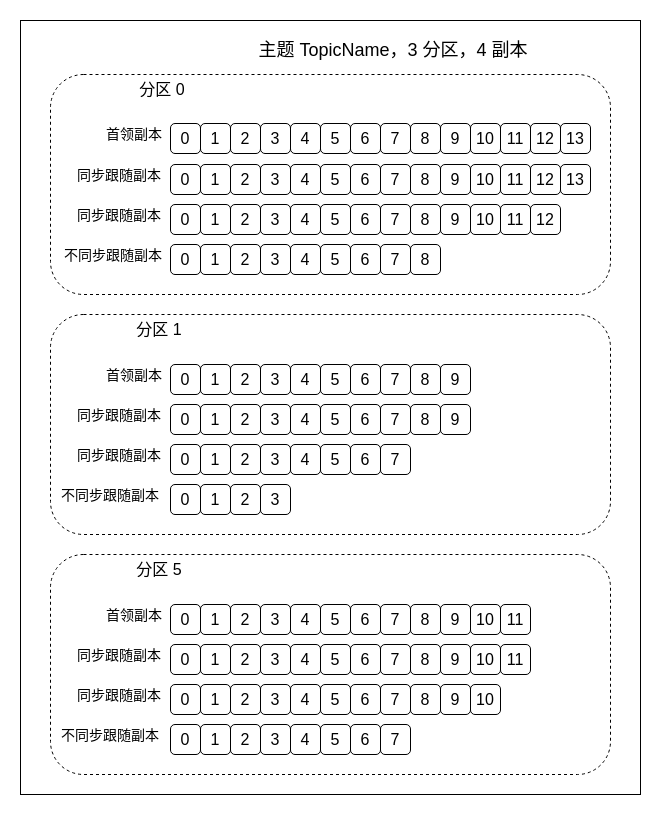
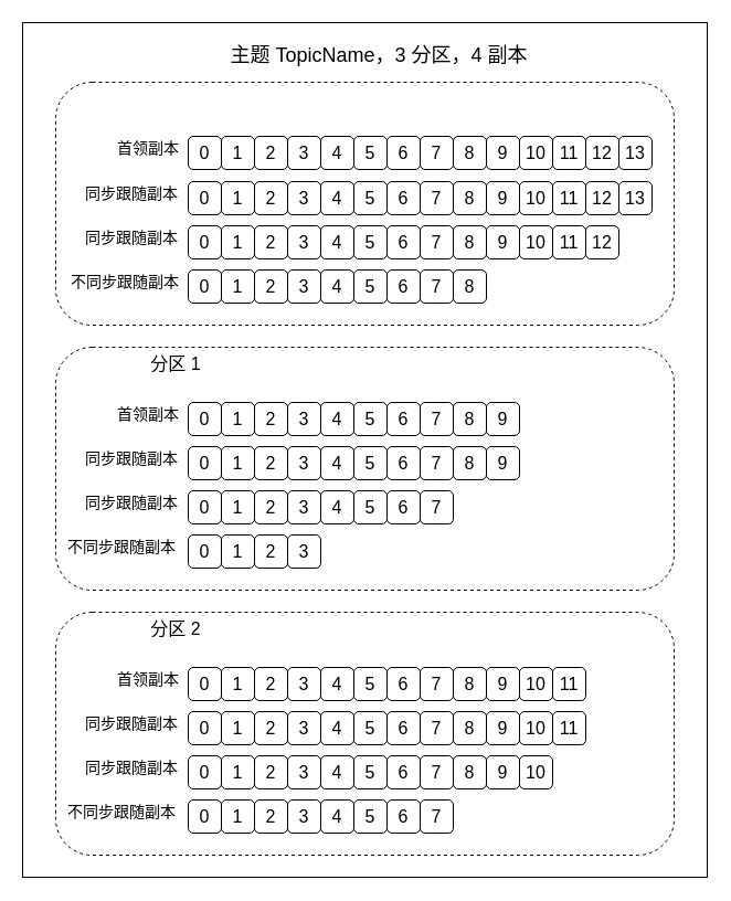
- <mxCell id="43" value="&lt;font style=&quot;font-size: 18px&quot;&gt;主题 TopicName，3 分区，4 副本&lt;/font&gt;" style="text;html=1;strokeColor=none;fillColor=none;align=center;verticalAlign=middle;whiteSpace=wrap;rounded=0;" parent="1" vertex="1"><mxGeometry x="253" y="34" width="280" height="31" as="geometry" /></mxCell>
+ <mxCell id="43" value="&lt;font style=&quot;font-size: 18px&quot;&gt;主题 TopicName，3 分区，4 副本&lt;/font&gt;" style="text;html=1;strokeColor=none;fillColor=none;align=center;verticalAlign=middle;whiteSpace=wrap;rounded=0;" parent="1" vertex="1"><mxGeometry x="203" y="34" width="280" height="31" as="geometry" /></mxCell>
- <mxCell id="42" value="&lt;font style=&quot;font-size: 16px&quot;&gt;分区 0&lt;/font&gt;" style="text;html=1;strokeColor=none;fillColor=none;align=center;verticalAlign=middle;whiteSpace=wrap;rounded=0;" parent="1" vertex="1"><mxGeometry x="125.5" y="74" width="72" height="30" as="geometry" /></mxCell>
- <mxCell id="111" value="&lt;font style=&quot;font-size: 16px&quot;&gt;分区 5&lt;/font&gt;" style="text;html=1;strokeColor=none;fillColor=none;align=center;verticalAlign=middle;whiteSpace=wrap;rounded=0;" vertex="1" parent="1"><mxGeometry x="122.5" y="554" width="72" height="30" as="geometry" /></mxCell>
+ <mxCell id="111" value="&lt;font style=&quot;font-size: 16px&quot;&gt;分区 2&lt;/font&gt;" style="text;html=1;strokeColor=none;fillColor=none;align=center;verticalAlign=middle;whiteSpace=wrap;rounded=0;" vertex="1" parent="1"><mxGeometry x="122.5" y="554" width="72" height="30" as="geometry" /></mxCell>
